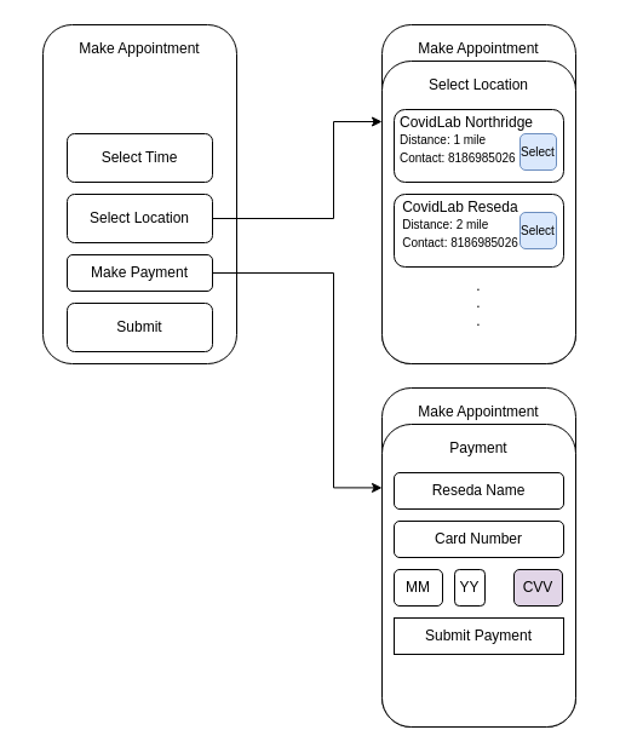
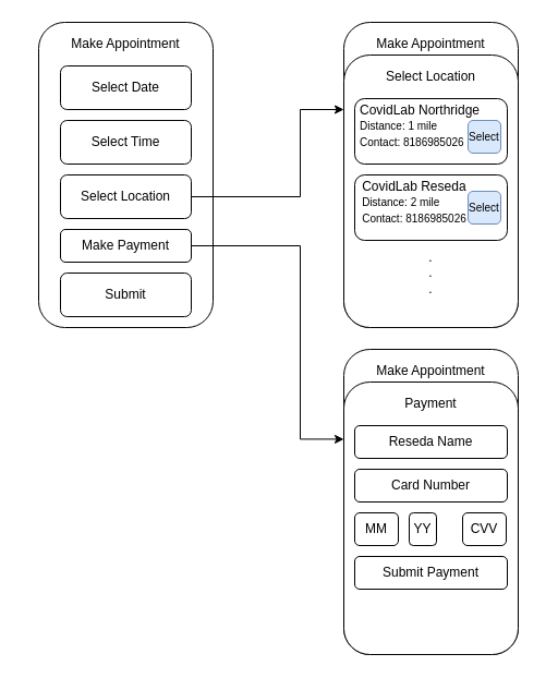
+ <mxCell id="6" value="Select Date" style="rounded=1;whiteSpace=wrap;html=1;" vertex="1" parent="1"><mxGeometry x="55" y="60" width="120" height="40" as="geometry" /></mxCell>
- <mxCell id="30" value="CVV" style="rounded=1;whiteSpace=wrap;html=1;fillColor=#e1d5e7;" vertex="1" parent="1"><mxGeometry x="424" y="470" width="40" height="30" as="geometry" /></mxCell>
+ <mxCell id="30" value="CVV" style="rounded=1;whiteSpace=wrap;html=1;" vertex="1" parent="1"><mxGeometry x="424" y="470" width="40" height="30" as="geometry" /></mxCell>
- <mxCell id="31" value="Submit Payment" style="whiteSpace=wrap;html=1;rounded=0;" vertex="1" parent="1"><mxGeometry x="325" y="510" width="140" height="30" as="geometry" /></mxCell>
+ <mxCell id="31" value="Submit Payment" style="rounded=1;whiteSpace=wrap;html=1;" vertex="1" parent="1"><mxGeometry x="325" y="510" width="140" height="30" as="geometry" /></mxCell>
